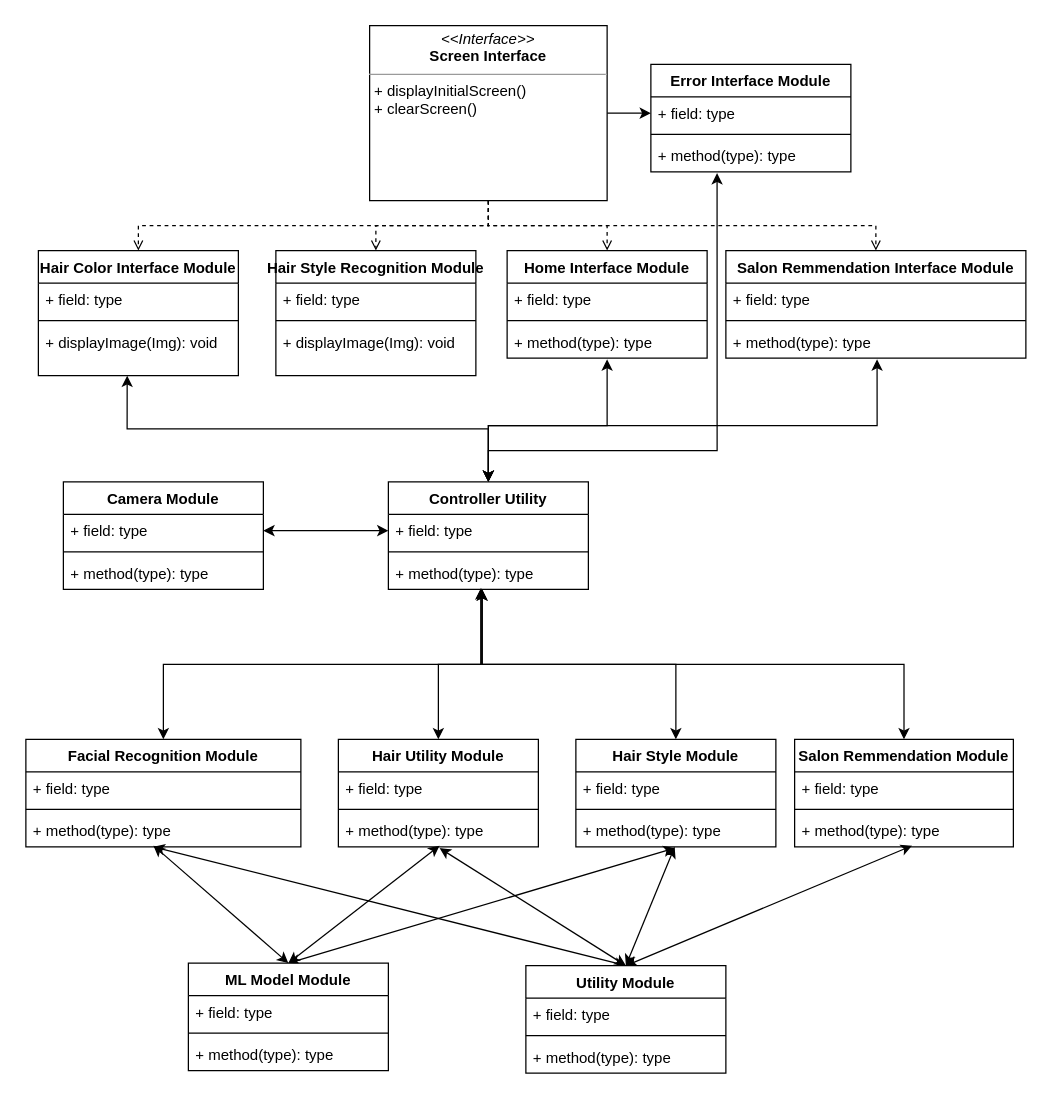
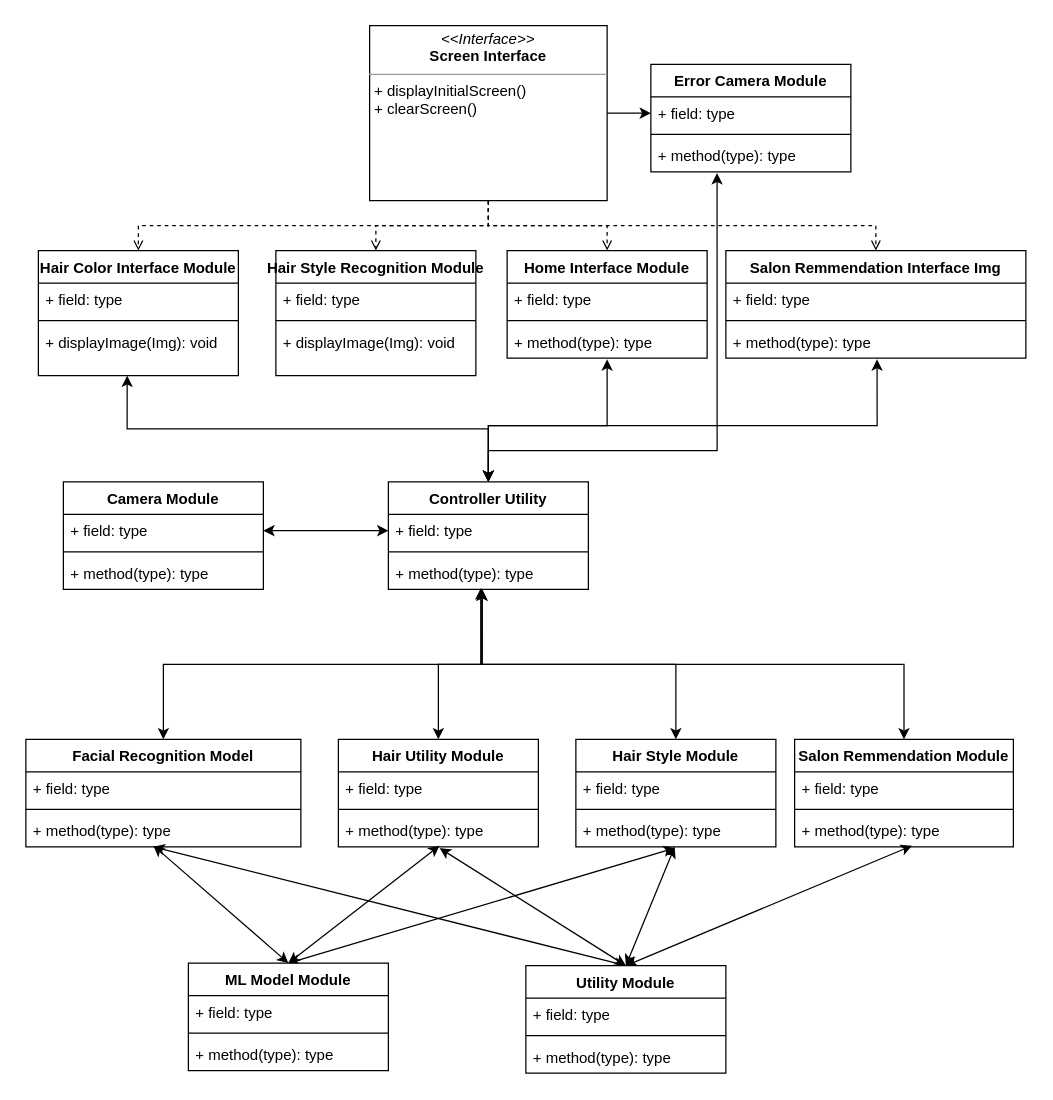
- <mxCell id="24" value="Error Interface Module" style="swimlane;fontStyle=1;align=center;verticalAlign=top;childLayout=stackLayout;horizontal=1;startSize=26;horizontalStack=0;resizeParent=1;resizeParentMax=0;resizeLast=0;collapsible=1;marginBottom=0;" vertex="1" parent="1"><mxGeometry x="520" y="51" width="160" height="86" as="geometry" /></mxCell>
+ <mxCell id="24" value="Error Camera Module" style="swimlane;fontStyle=1;align=center;verticalAlign=top;childLayout=stackLayout;horizontal=1;startSize=26;horizontalStack=0;resizeParent=1;resizeParentMax=0;resizeLast=0;collapsible=1;marginBottom=0;" vertex="1" parent="1"><mxGeometry x="520" y="51" width="160" height="86" as="geometry" /></mxCell>
- <mxCell id="20" value="Salon Remmendation Interface Module" style="swimlane;fontStyle=1;align=center;verticalAlign=top;childLayout=stackLayout;horizontal=1;startSize=26;horizontalStack=0;resizeParent=1;resizeParentMax=0;resizeLast=0;collapsible=1;marginBottom=0;" vertex="1" parent="1"><mxGeometry x="580" y="200" width="240" height="86" as="geometry"><mxRectangle x="630" y="220" width="160" height="30" as="alternateBounds" /></mxGeometry></mxCell>
+ <mxCell id="20" value="Salon Remmendation Interface Img" style="swimlane;fontStyle=1;align=center;verticalAlign=top;childLayout=stackLayout;horizontal=1;startSize=26;horizontalStack=0;resizeParent=1;resizeParentMax=0;resizeLast=0;collapsible=1;marginBottom=0;" vertex="1" parent="1"><mxGeometry x="580" y="200" width="240" height="86" as="geometry"><mxRectangle x="630" y="220" width="160" height="30" as="alternateBounds" /></mxGeometry></mxCell>
- <mxCell id="37" value="Facial Recognition Module" style="swimlane;fontStyle=1;align=center;verticalAlign=top;childLayout=stackLayout;horizontal=1;startSize=26;horizontalStack=0;resizeParent=1;resizeParentMax=0;resizeLast=0;collapsible=1;marginBottom=0;" vertex="1" parent="1"><mxGeometry x="20" y="591" width="220" height="86" as="geometry" /></mxCell>
+ <mxCell id="37" value="Facial Recognition Model" style="swimlane;fontStyle=1;align=center;verticalAlign=top;childLayout=stackLayout;horizontal=1;startSize=26;horizontalStack=0;resizeParent=1;resizeParentMax=0;resizeLast=0;collapsible=1;marginBottom=0;" vertex="1" parent="1"><mxGeometry x="20" y="591" width="220" height="86" as="geometry" /></mxCell>
